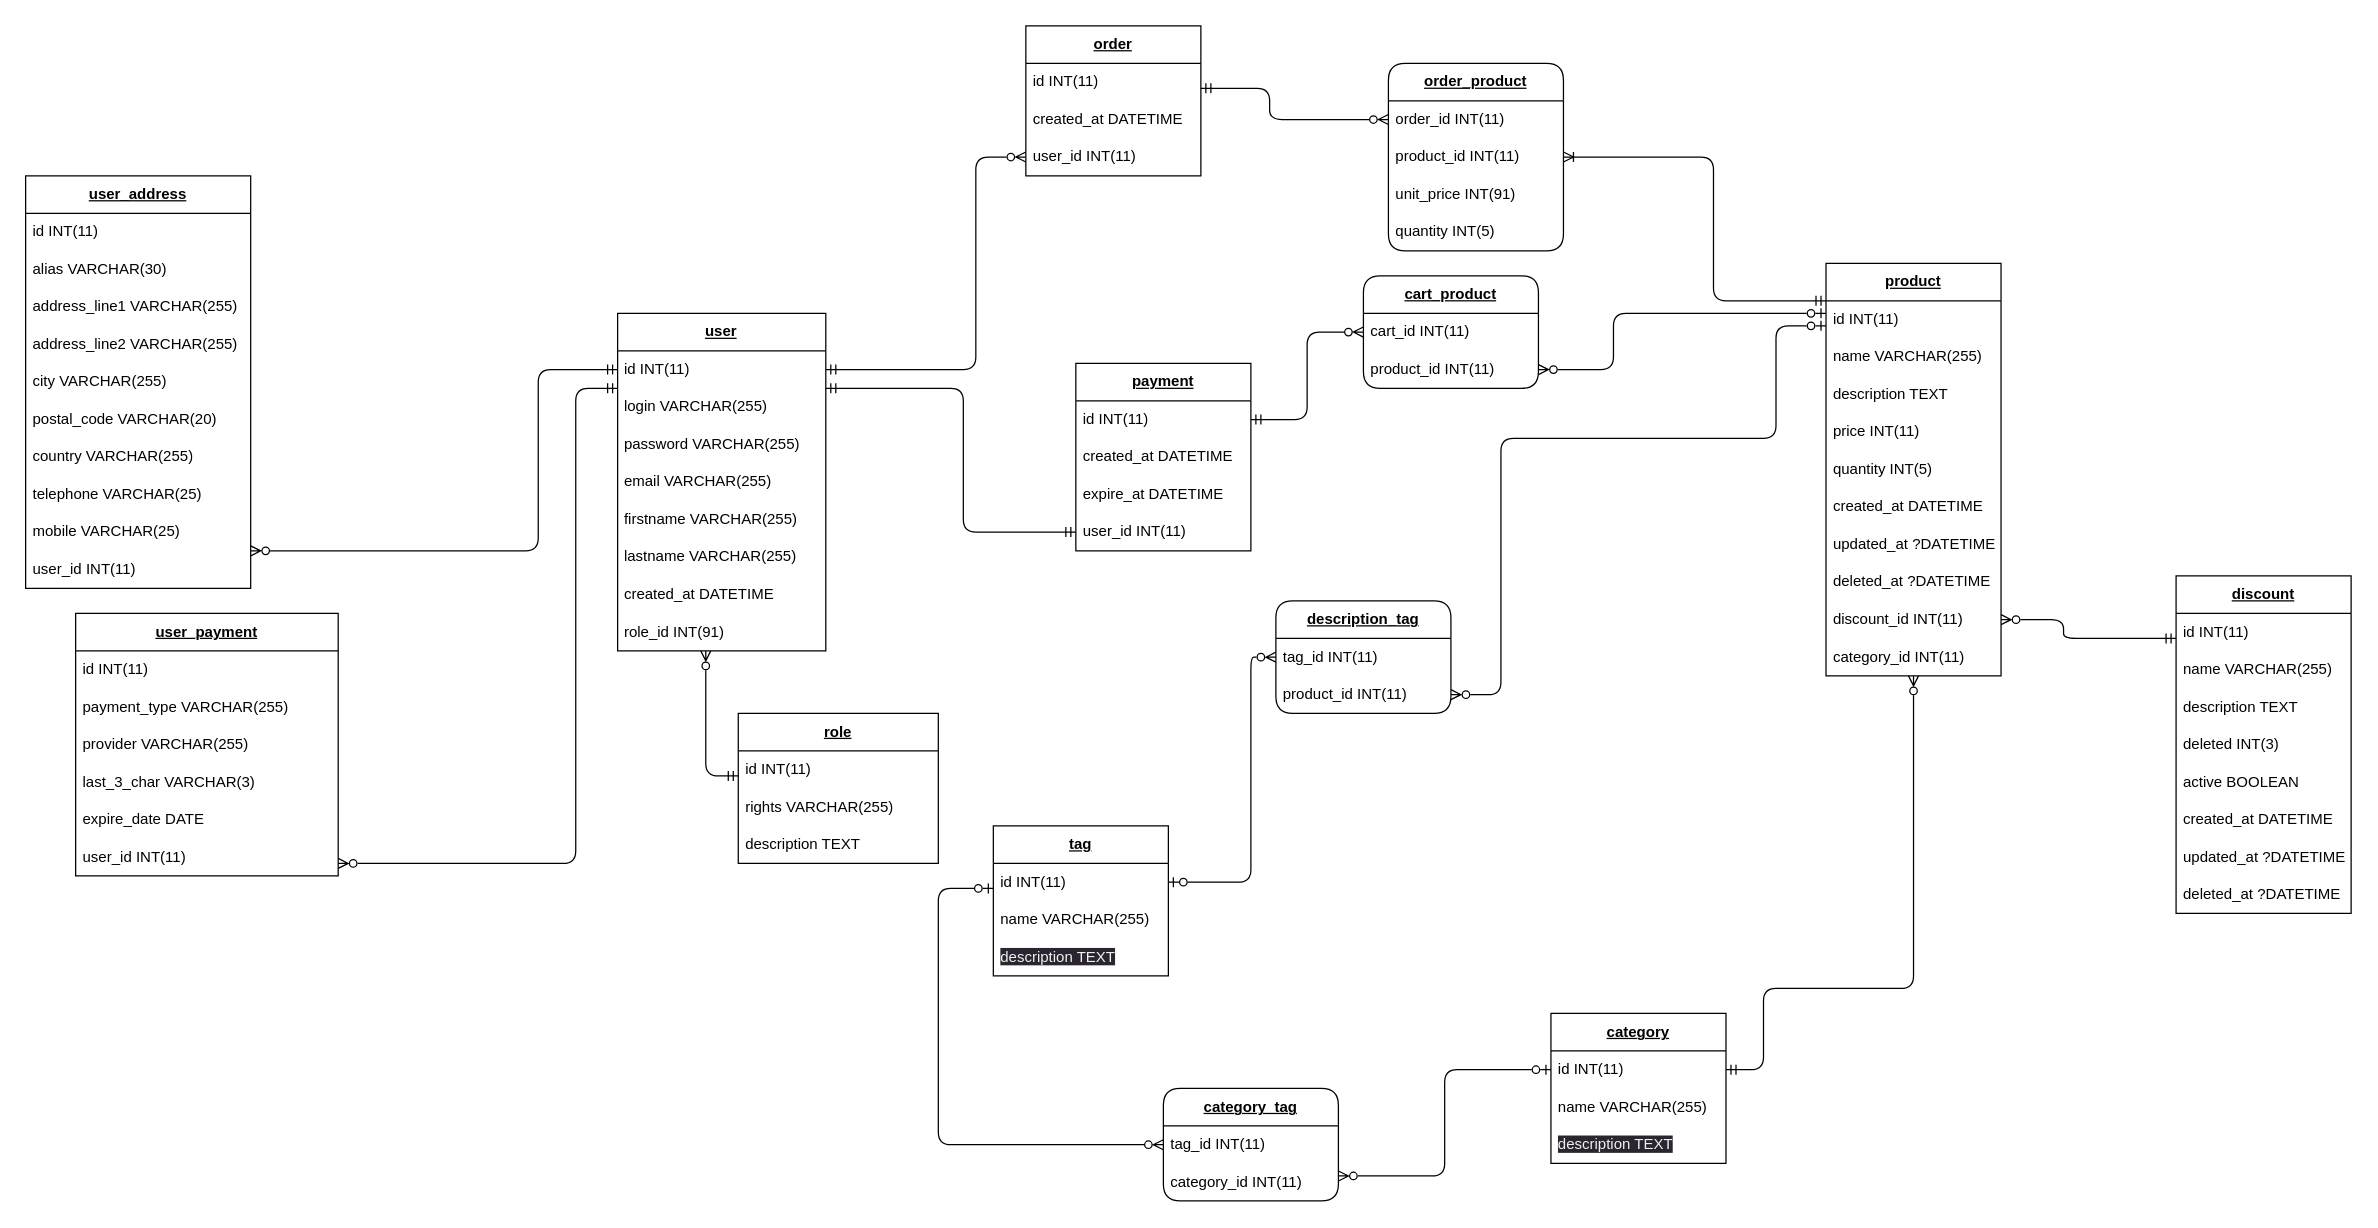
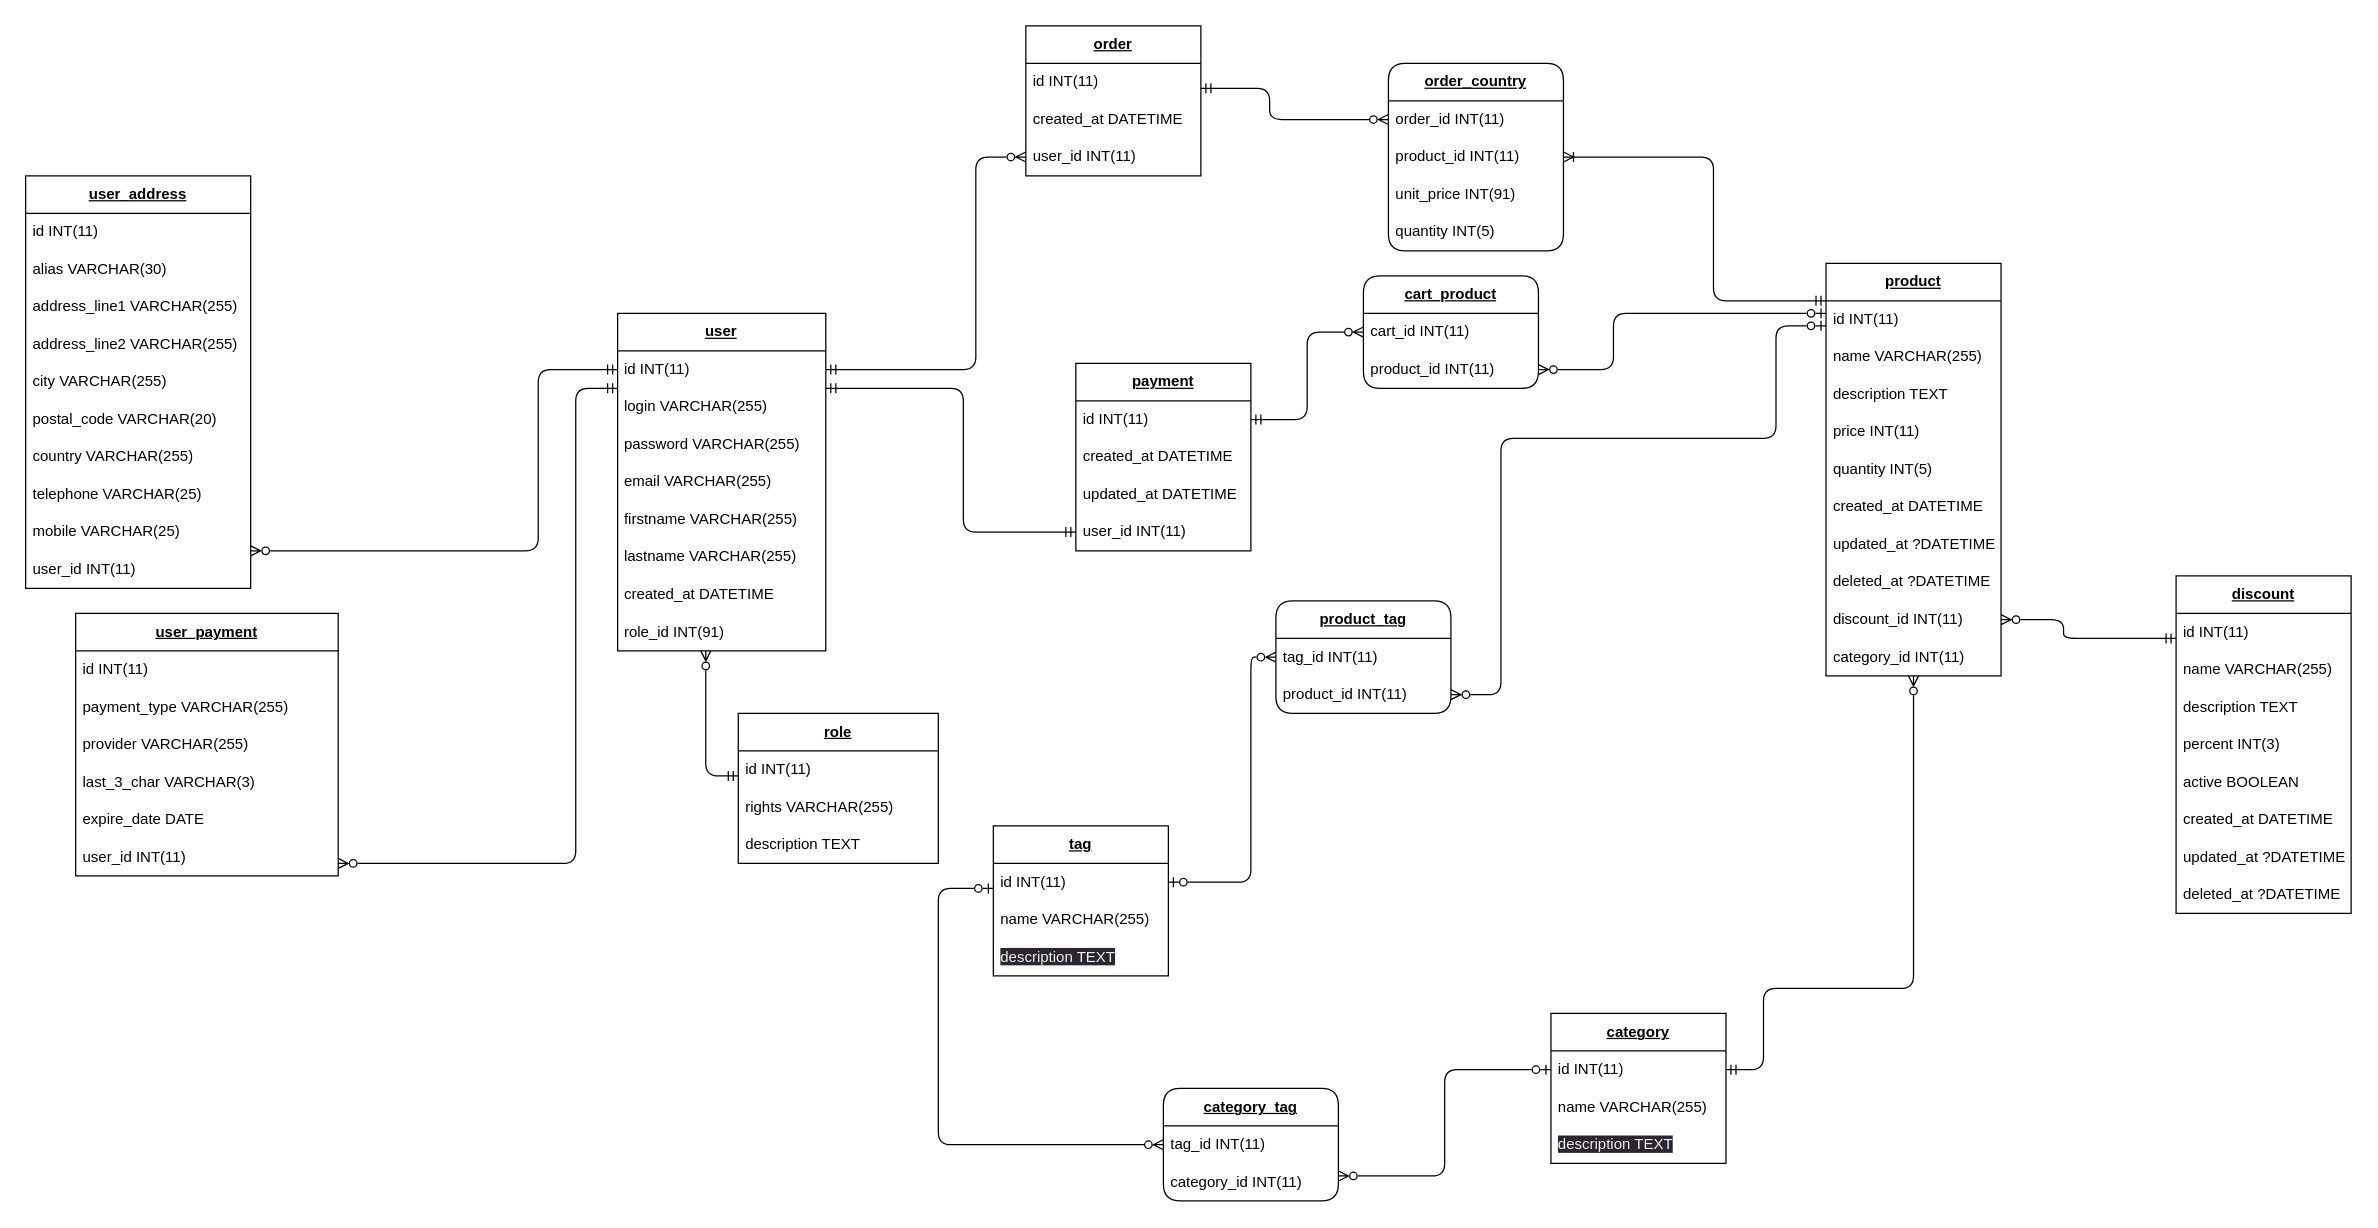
- <mxCell id="86" value="&lt;b&gt;&lt;u&gt;order_product&lt;/u&gt;&lt;/b&gt;" style="swimlane;fontStyle=0;childLayout=stackLayout;horizontal=1;startSize=30;horizontalStack=0;resizeParent=1;resizeParentMax=0;resizeLast=0;collapsible=1;marginBottom=0;whiteSpace=wrap;html=1;rounded=1;" parent="1" vertex="1"><mxGeometry x="1110" y="50" width="140" height="150" as="geometry" /></mxCell>
+ <mxCell id="86" value="&lt;b&gt;&lt;u&gt;order_country&lt;/u&gt;&lt;/b&gt;" style="swimlane;fontStyle=0;childLayout=stackLayout;horizontal=1;startSize=30;horizontalStack=0;resizeParent=1;resizeParentMax=0;resizeLast=0;collapsible=1;marginBottom=0;whiteSpace=wrap;html=1;rounded=1;" parent="1" vertex="1"><mxGeometry x="1110" y="50" width="140" height="150" as="geometry" /></mxCell>
- <mxCell id="21" value="expire_at&amp;nbsp;DATETIME" style="text;strokeColor=none;fillColor=none;align=left;verticalAlign=middle;spacingLeft=4;spacingRight=4;overflow=hidden;points=[[0,0.5],[1,0.5]];portConstraint=eastwest;rotatable=0;whiteSpace=wrap;html=1;" parent="18" vertex="1"><mxGeometry y="90" width="140" height="30" as="geometry" /></mxCell>
+ <mxCell id="21" value="updated_at&amp;nbsp;DATETIME" style="text;strokeColor=none;fillColor=none;align=left;verticalAlign=middle;spacingLeft=4;spacingRight=4;overflow=hidden;points=[[0,0.5],[1,0.5]];portConstraint=eastwest;rotatable=0;whiteSpace=wrap;html=1;" parent="18" vertex="1"><mxGeometry y="90" width="140" height="30" as="geometry" /></mxCell>
- <mxCell id="96" value="&lt;b&gt;&lt;u&gt;description_&lt;/u&gt;&lt;/b&gt;&lt;b&gt;&lt;u&gt;tag&lt;/u&gt;&lt;/b&gt;&lt;b&gt;&lt;u&gt;&lt;br&gt;&lt;/u&gt;&lt;/b&gt;" style="swimlane;fontStyle=0;childLayout=stackLayout;horizontal=1;startSize=30;horizontalStack=0;resizeParent=1;resizeParentMax=0;resizeLast=0;collapsible=1;marginBottom=0;whiteSpace=wrap;html=1;rounded=1;" parent="1" vertex="1"><mxGeometry x="1020" y="480" width="140" height="90" as="geometry" /></mxCell>
+ <mxCell id="96" value="&lt;b&gt;&lt;u&gt;product_&lt;/u&gt;&lt;/b&gt;&lt;b&gt;&lt;u&gt;tag&lt;/u&gt;&lt;/b&gt;&lt;b&gt;&lt;u&gt;&lt;br&gt;&lt;/u&gt;&lt;/b&gt;" style="swimlane;fontStyle=0;childLayout=stackLayout;horizontal=1;startSize=30;horizontalStack=0;resizeParent=1;resizeParentMax=0;resizeLast=0;collapsible=1;marginBottom=0;whiteSpace=wrap;html=1;rounded=1;" parent="1" vertex="1"><mxGeometry x="1020" y="480" width="140" height="90" as="geometry" /></mxCell>
- <mxCell id="79" value="deleted INT(3)" style="text;strokeColor=none;fillColor=none;align=left;verticalAlign=middle;spacingLeft=4;spacingRight=4;overflow=hidden;points=[[0,0.5],[1,0.5]];portConstraint=eastwest;rotatable=0;whiteSpace=wrap;html=1;" parent="75" vertex="1"><mxGeometry y="120" width="140" height="30" as="geometry" /></mxCell>
+ <mxCell id="79" value="percent INT(3)" style="text;strokeColor=none;fillColor=none;align=left;verticalAlign=middle;spacingLeft=4;spacingRight=4;overflow=hidden;points=[[0,0.5],[1,0.5]];portConstraint=eastwest;rotatable=0;whiteSpace=wrap;html=1;" parent="75" vertex="1"><mxGeometry y="120" width="140" height="30" as="geometry" /></mxCell>
